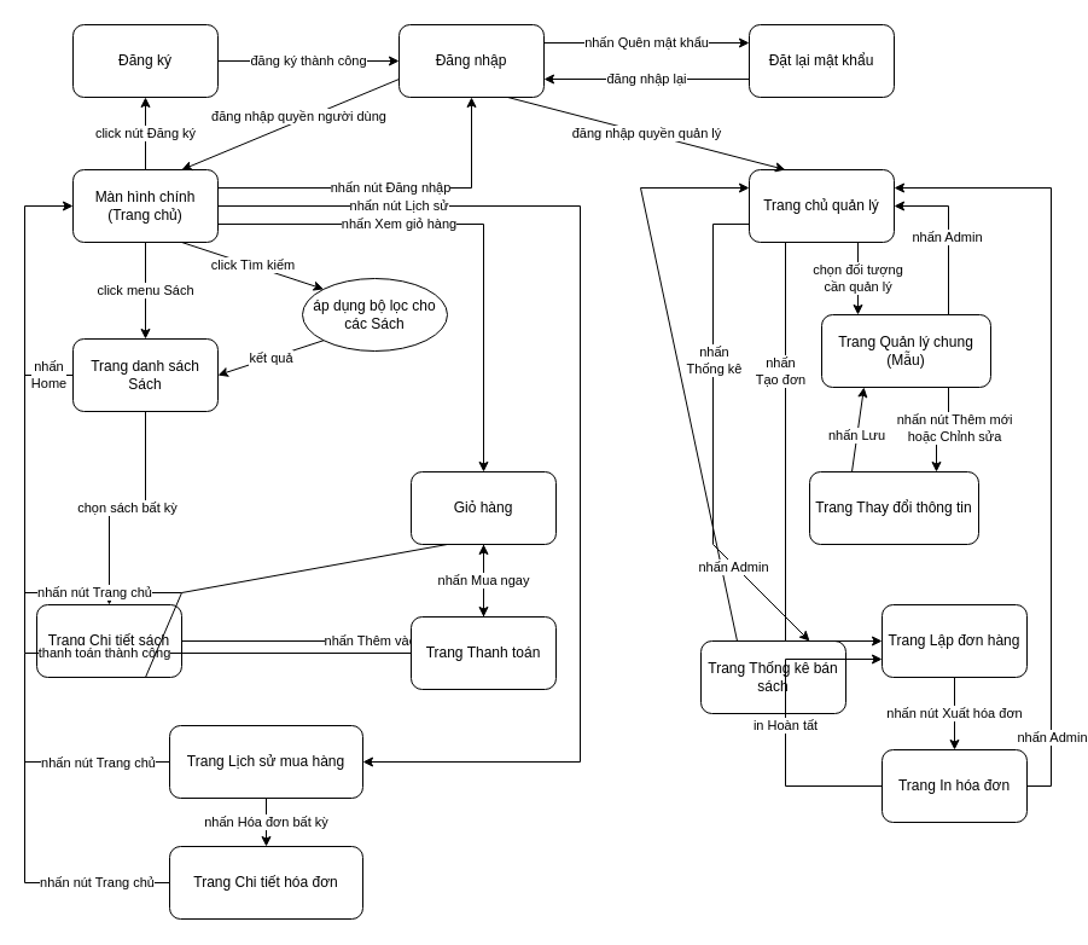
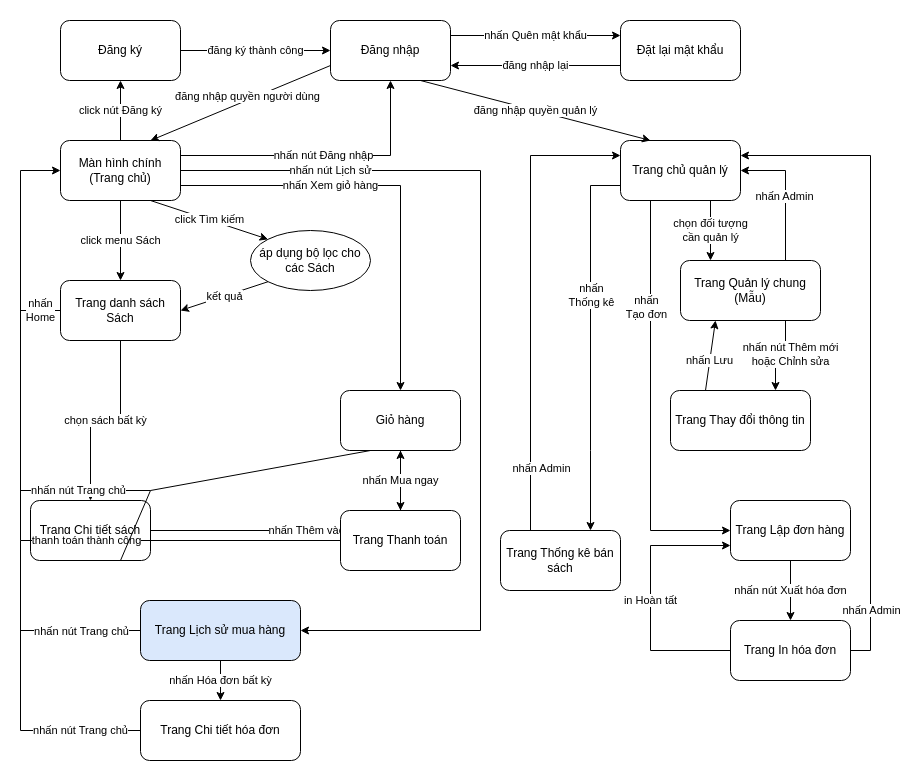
- <mxCell id="37" value="Trang Thống kê bán sách" style="rounded=1;whiteSpace=wrap;html=1;" vertex="1" parent="1"><mxGeometry x="580" y="530" width="120" height="60" as="geometry" /></mxCell>
+ <mxCell id="37" value="Trang Thống kê bán sách" style="rounded=1;whiteSpace=wrap;html=1;" vertex="1" parent="1"><mxGeometry x="500" y="530" width="120" height="60" as="geometry" /></mxCell>
- <mxCell id="31" value="Trang Lịch sử mua hàng" style="rounded=1;whiteSpace=wrap;html=1;" vertex="1" parent="1"><mxGeometry x="140" y="600" width="160" height="60" as="geometry" /></mxCell>
+ <mxCell id="31" value="Trang Lịch sử mua hàng" style="rounded=1;whiteSpace=wrap;html=1;fillColor=#dae8fc;" vertex="1" parent="1"><mxGeometry x="140" y="600" width="160" height="60" as="geometry" /></mxCell>
